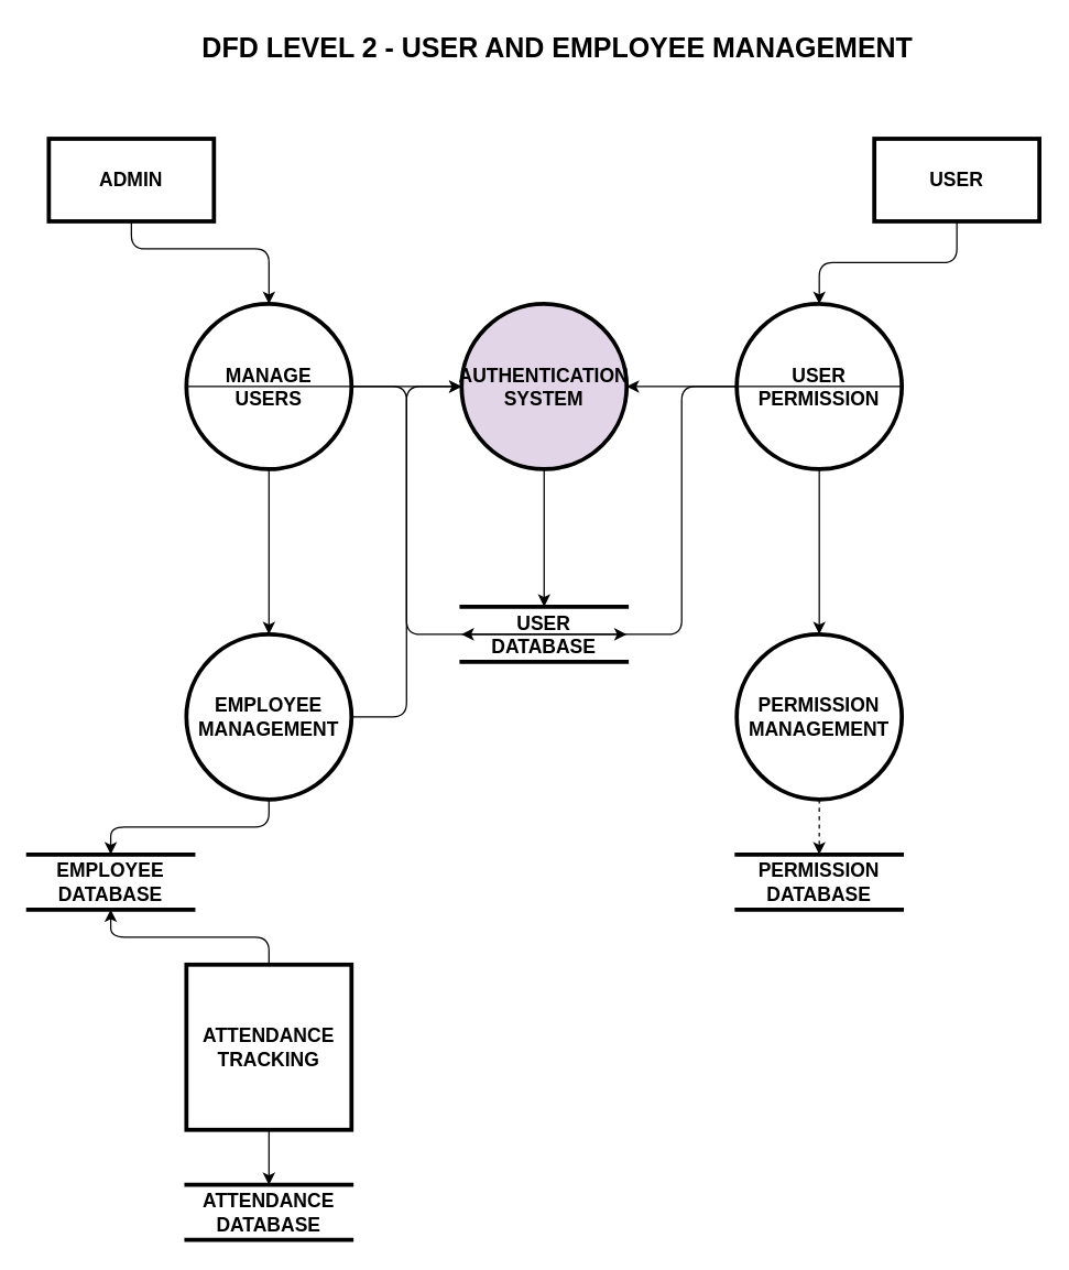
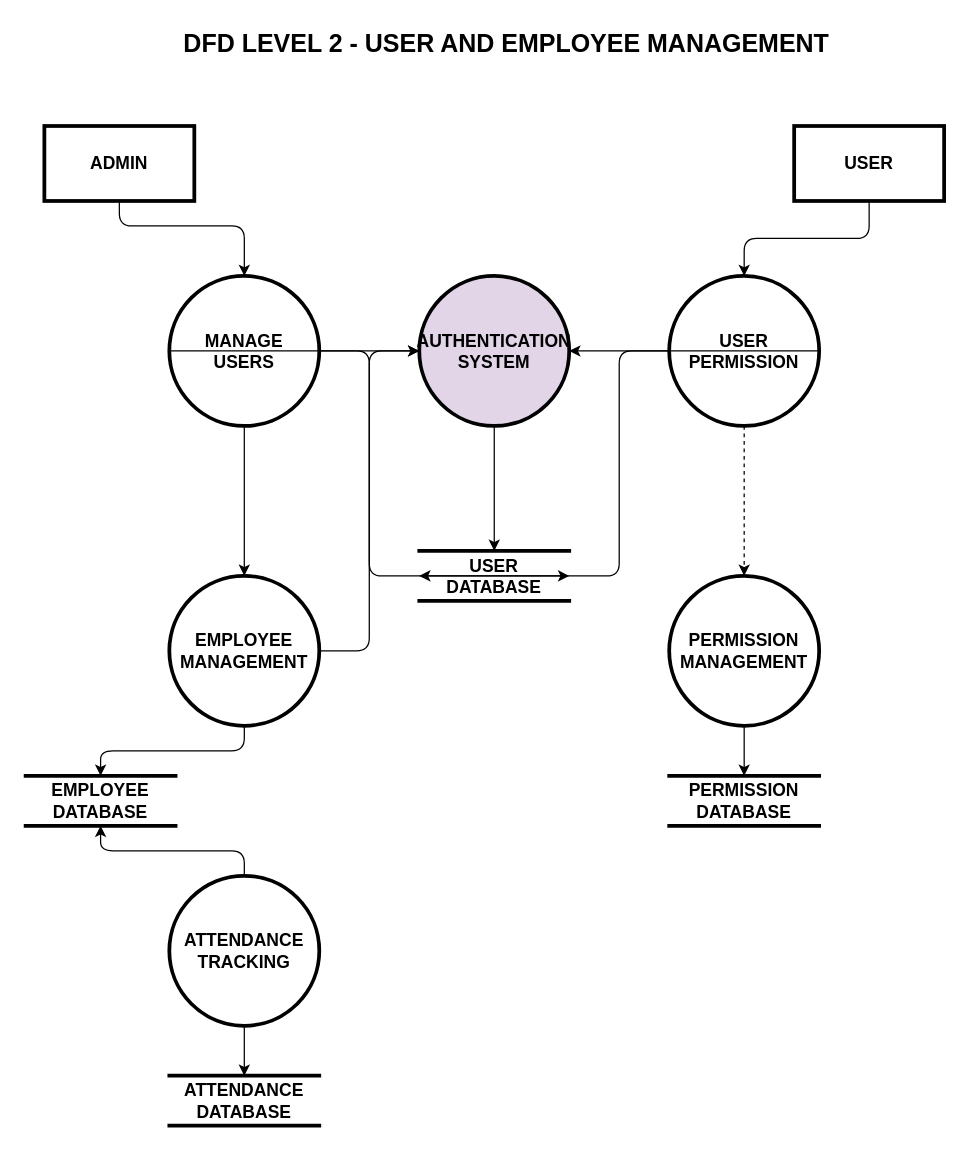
- <mxCell id="20" value="" style="edgeStyle=elbowEdgeStyle;elbow=vertical;exitX=0.5;exitY=1;exitPerimeter=0;entryX=0.5;entryY=0;entryPerimeter=0;fontStyle=1;strokeColor=#000000;strokeWidth=1;html=1;" parent="1" source="5" target="9" edge="1"><mxGeometry width="100" height="100" as="geometry"><mxPoint x="595" y="340" as="sourcePoint" /><mxPoint x="695" y="240" as="targetPoint" /></mxGeometry></mxCell>
+ <mxCell id="20" value="" style="edgeStyle=elbowEdgeStyle;elbow=vertical;exitX=0.5;exitY=1;exitPerimeter=0;entryX=0.5;entryY=0;entryPerimeter=0;fontStyle=1;strokeColor=#000000;strokeWidth=1;html=1;dashed=1;" parent="1" source="5" target="9" edge="1"><mxGeometry width="100" height="100" as="geometry"><mxPoint x="595" y="340" as="sourcePoint" /><mxPoint x="695" y="240" as="targetPoint" /></mxGeometry></mxCell>
- <mxCell id="22" value="" style="edgeStyle=elbowEdgeStyle;elbow=vertical;exitX=0.5;exitY=1;exitPerimeter=0;entryX=0.5;entryY=0;entryPerimeter=0;fontStyle=1;strokeColor=#000000;strokeWidth=1;html=1;dashed=1;" parent="1" source="9" target="11" edge="1"><mxGeometry width="100" height="100" as="geometry"><mxPoint x="595" y="580" as="sourcePoint" /><mxPoint x="695" y="480" as="targetPoint" /></mxGeometry></mxCell>
+ <mxCell id="22" value="" style="edgeStyle=elbowEdgeStyle;elbow=vertical;exitX=0.5;exitY=1;exitPerimeter=0;entryX=0.5;entryY=0;entryPerimeter=0;fontStyle=1;strokeColor=#000000;strokeWidth=1;html=1;" parent="1" source="9" target="11" edge="1"><mxGeometry width="100" height="100" as="geometry"><mxPoint x="595" y="580" as="sourcePoint" /><mxPoint x="695" y="480" as="targetPoint" /></mxGeometry></mxCell>
- <mxCell id="12" value="ATTENDANCE&#10;TRACKING" style="whiteSpace=wrap;html=1;aspect=fixed;fontSize=14;fontStyle=1;strokeWidth=3;fillColor=#FFFFFF;rounded=0;" parent="1" vertex="1"><mxGeometry x="135" y="700" width="120" height="120" as="geometry" /></mxCell>
+ <mxCell id="12" value="ATTENDANCE&#10;TRACKING" style="ellipse;whiteSpace=wrap;html=1;aspect=fixed;fontSize=14;fontStyle=1;strokeWidth=3;fillColor=#FFFFFF" parent="1" vertex="1"><mxGeometry x="135" y="700" width="120" height="120" as="geometry" /></mxCell>
